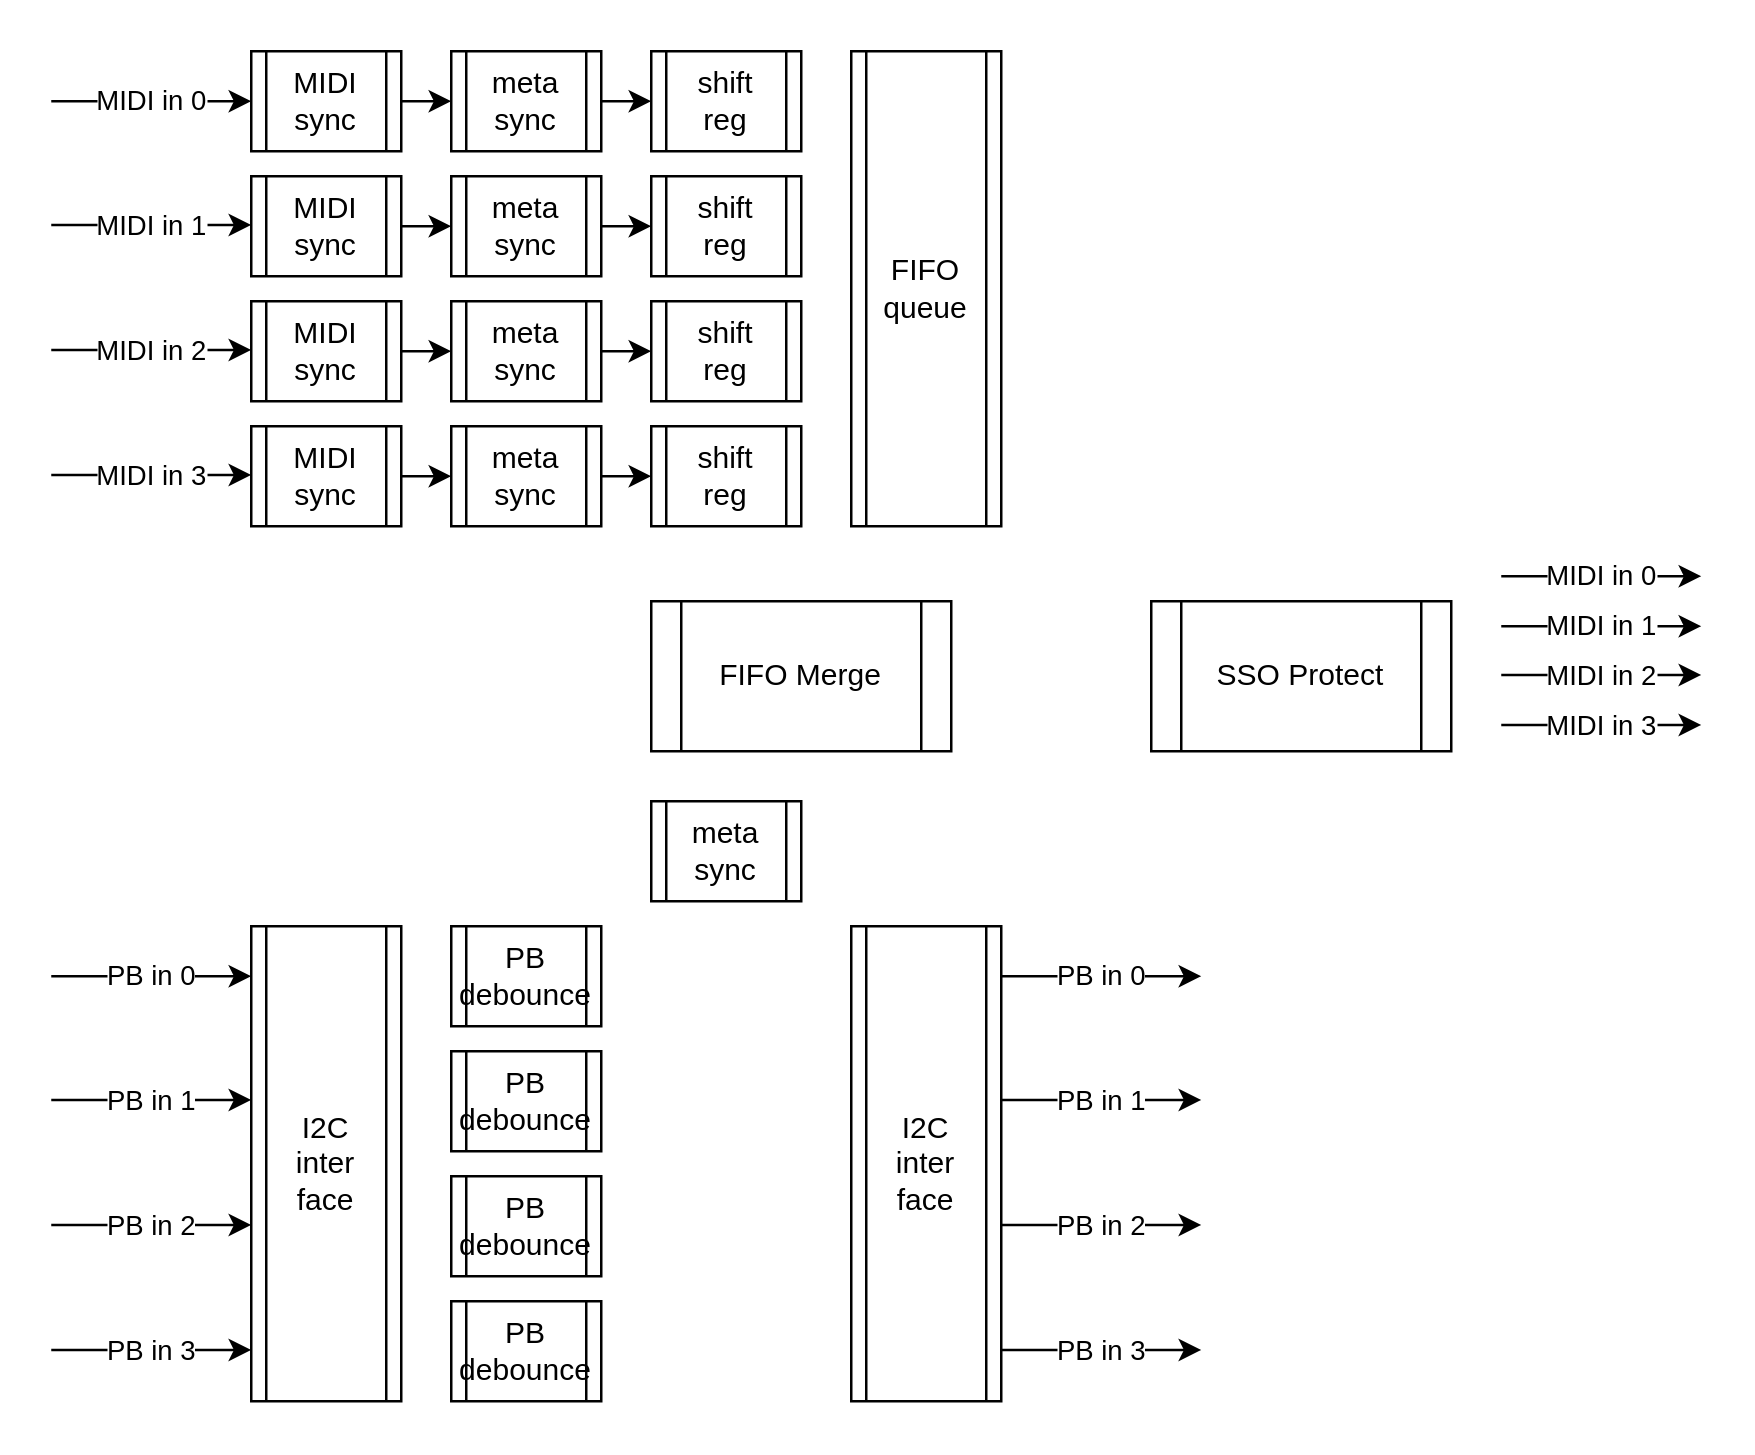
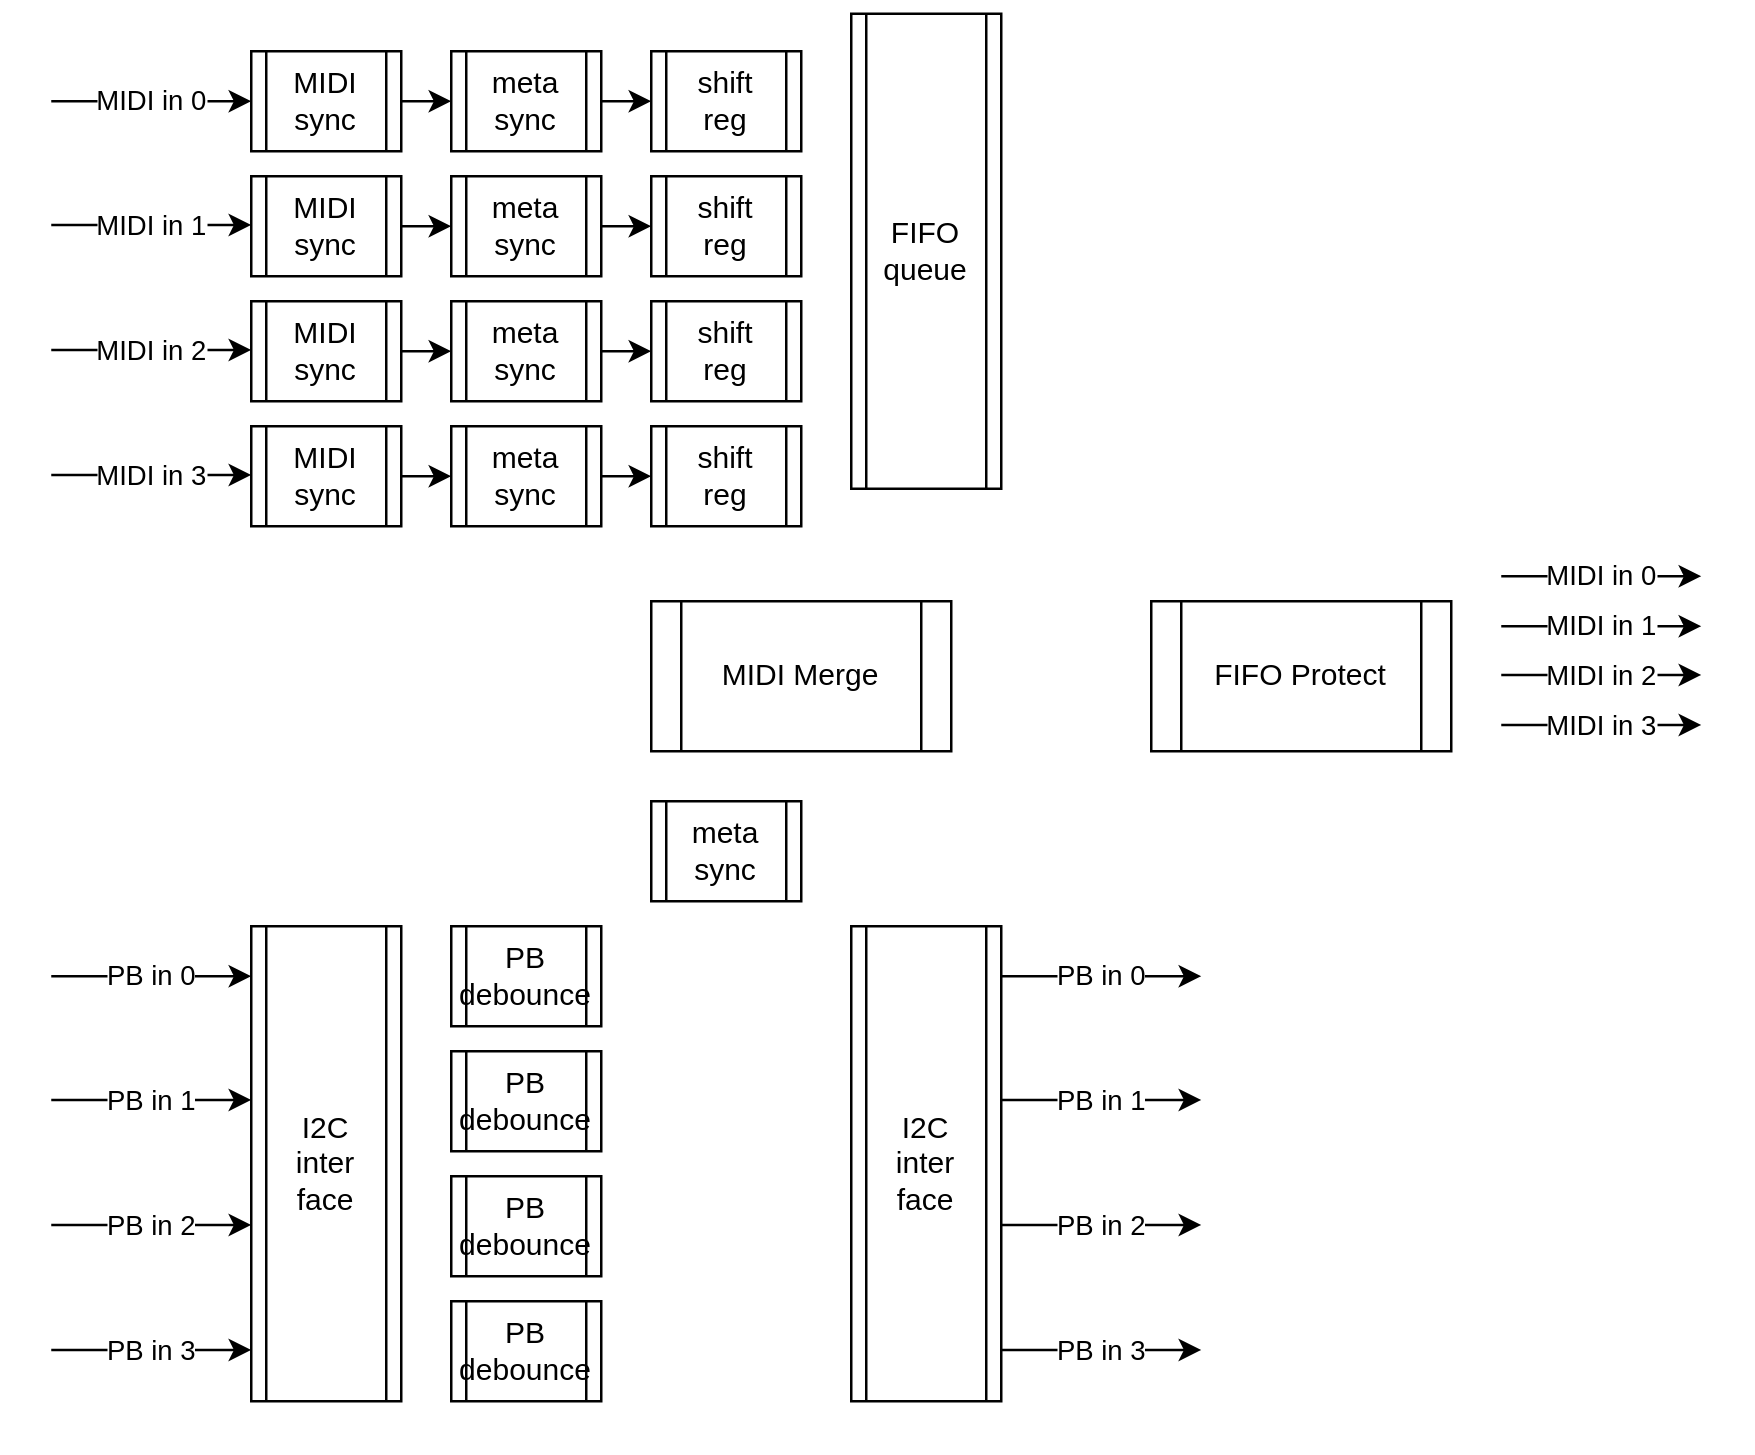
- <mxCell id="26" value="&lt;div&gt;FIFO&lt;/div&gt;&lt;div&gt;queue&lt;br&gt;&lt;/div&gt;" style="shape=process;whiteSpace=wrap;html=1;backgroundOutline=1;" vertex="1" parent="1"><mxGeometry x="340" y="20" width="60" height="190" as="geometry" /></mxCell>
+ <mxCell id="26" value="&lt;div&gt;FIFO&lt;/div&gt;&lt;div&gt;queue&lt;br&gt;&lt;/div&gt;" style="shape=process;whiteSpace=wrap;html=1;backgroundOutline=1;" vertex="1" parent="1"><mxGeometry x="340" y="5" width="60" height="190" as="geometry" /></mxCell>
- <mxCell id="42" value="FIFO Merge" style="shape=process;whiteSpace=wrap;html=1;backgroundOutline=1;" vertex="1" parent="1"><mxGeometry x="260" y="240" width="120" height="60" as="geometry" /></mxCell>
+ <mxCell id="42" value="MIDI Merge" style="shape=process;whiteSpace=wrap;html=1;backgroundOutline=1;" vertex="1" parent="1"><mxGeometry x="260" y="240" width="120" height="60" as="geometry" /></mxCell>
- <mxCell id="43" value="SSO Protect" style="shape=process;whiteSpace=wrap;html=1;backgroundOutline=1;" vertex="1" parent="1"><mxGeometry x="460" y="240" width="120" height="60" as="geometry" /></mxCell>
+ <mxCell id="43" value="FIFO Protect" style="shape=process;whiteSpace=wrap;html=1;backgroundOutline=1;" vertex="1" parent="1"><mxGeometry x="460" y="240" width="120" height="60" as="geometry" /></mxCell>
